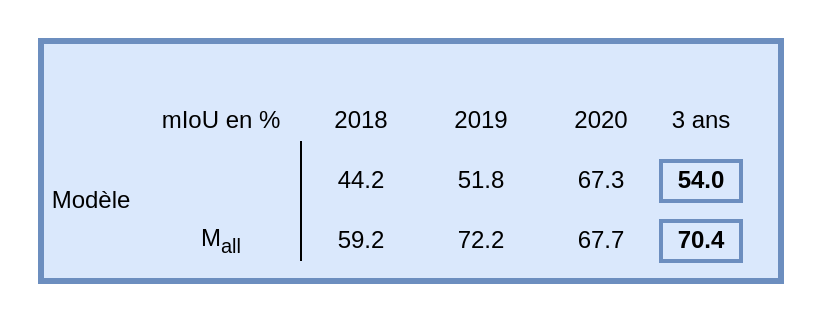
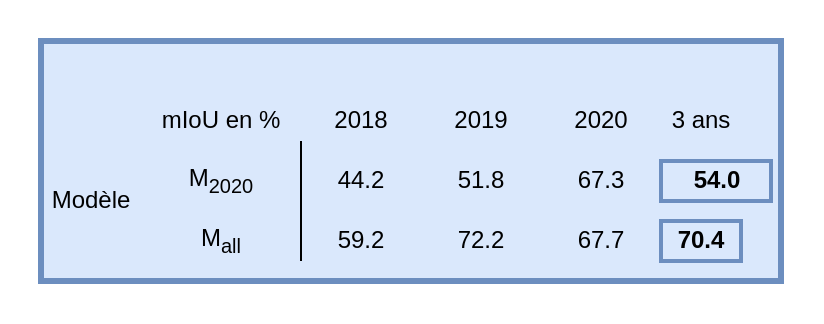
+ <mxCell id="8" value="&lt;div&gt;M&lt;sub&gt;2020&lt;/sub&gt;&lt;/div&gt;" style="text;html=1;align=center;verticalAlign=middle;resizable=0;points=[];autosize=1;strokeColor=none;" vertex="1" parent="1"><mxGeometry x="85" y="80" width="50" height="20" as="geometry" /></mxCell>
- <mxCell id="13" value="&lt;b&gt;54.0&lt;/b&gt;" style="text;html=1;align=center;verticalAlign=middle;resizable=0;points=[];autosize=1;strokeWidth=2;strokeColor=#6c8ebf;fillColor=#dae8fc;" vertex="1" parent="1"><mxGeometry x="330" y="80" width="40" height="20" as="geometry" /></mxCell>
+ <mxCell id="13" value="&lt;b&gt;54.0&lt;/b&gt;" style="text;html=1;align=center;verticalAlign=middle;resizable=0;points=[];autosize=1;strokeWidth=2;strokeColor=#6c8ebf;fillColor=#dae8fc;" vertex="1" parent="1"><mxGeometry x="330" y="80" width="55" height="20" as="geometry" /></mxCell>
